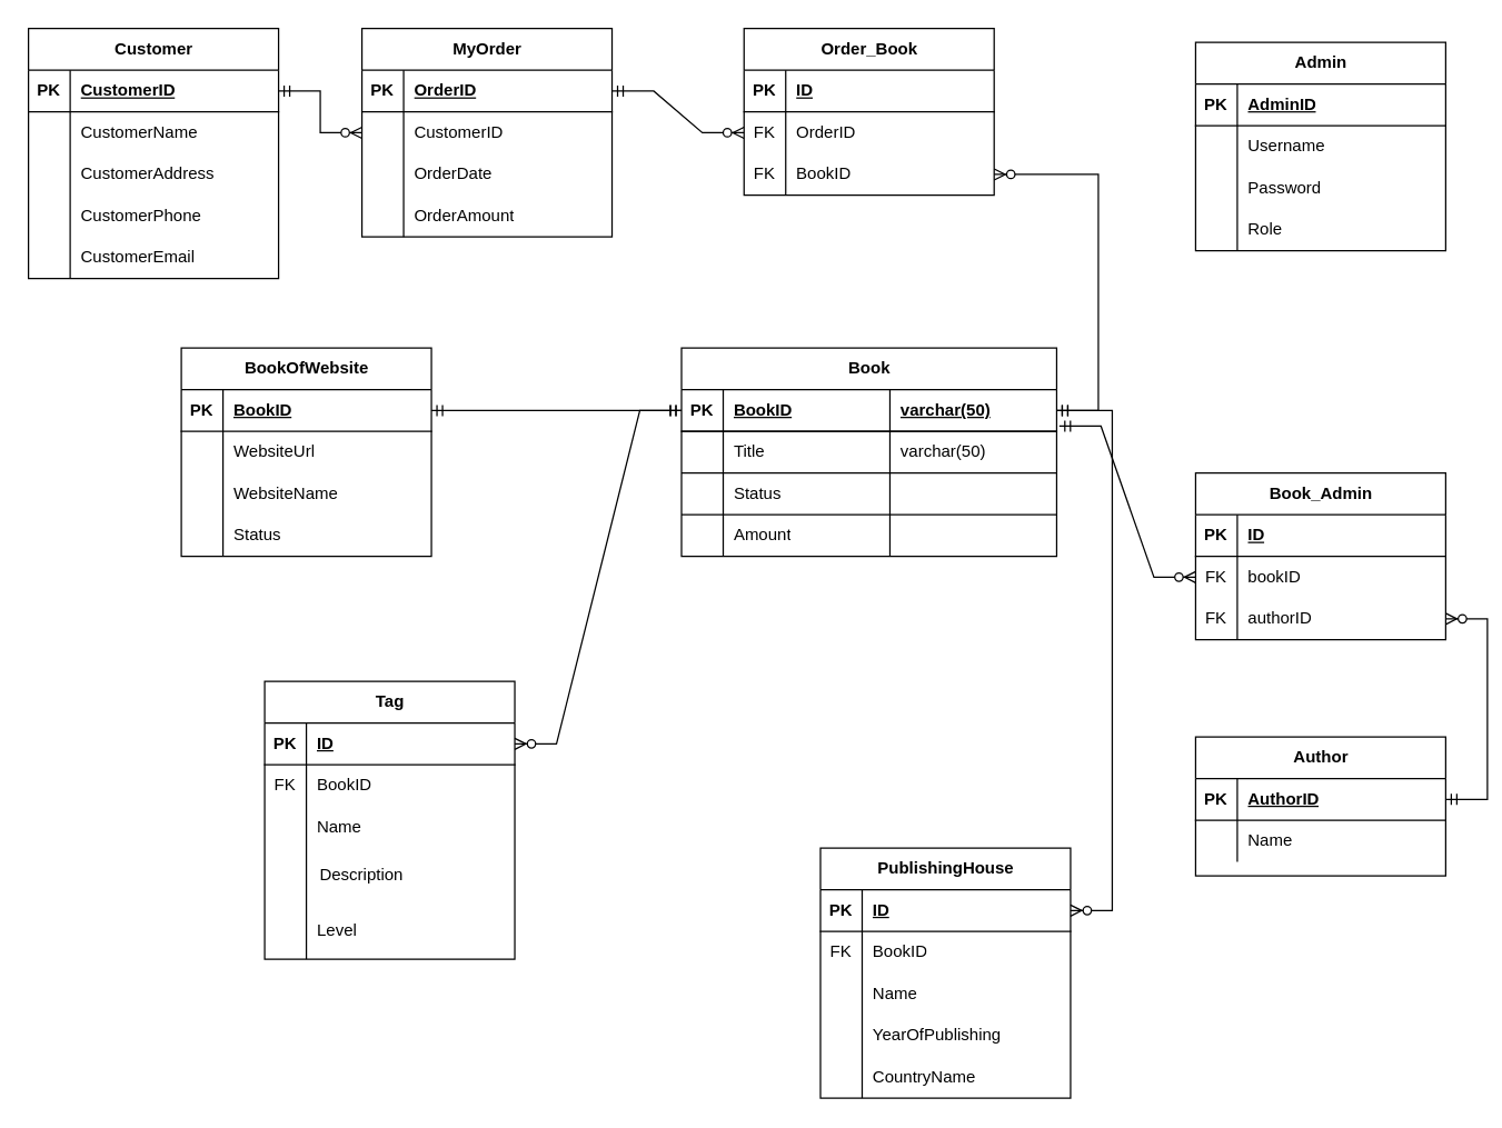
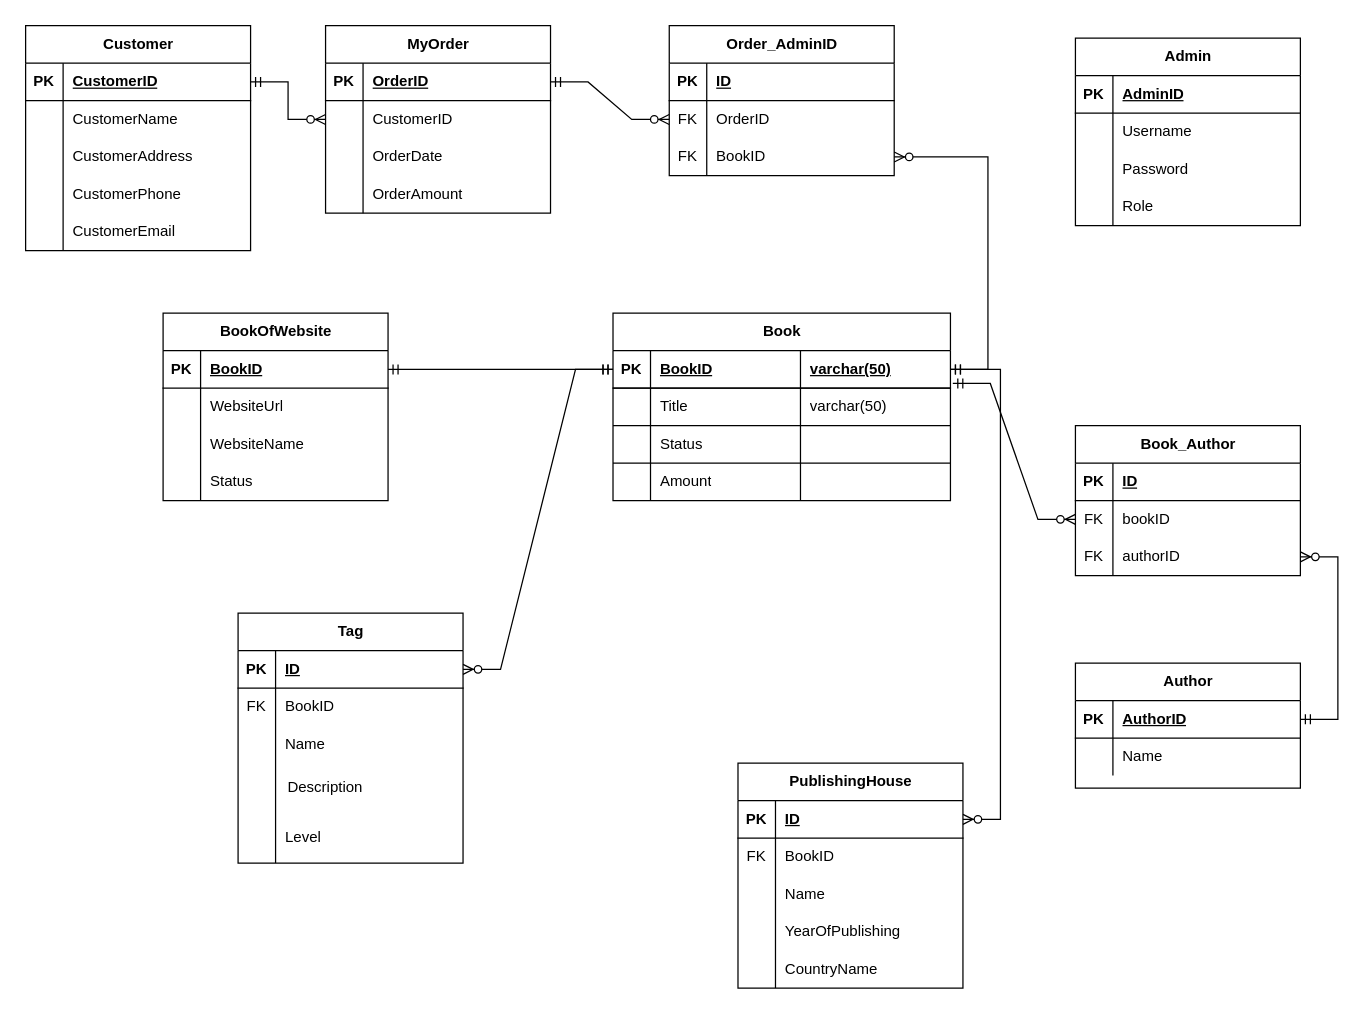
- <mxCell id="124" value="Order_Book" style="shape=table;startSize=30;container=1;collapsible=1;childLayout=tableLayout;fixedRows=1;rowLines=0;fontStyle=1;align=center;resizeLast=1;html=1;" parent="1" vertex="1"><mxGeometry x="535" y="20" width="180" height="120" as="geometry" /></mxCell>
+ <mxCell id="124" value="Order_AdminID" style="shape=table;startSize=30;container=1;collapsible=1;childLayout=tableLayout;fixedRows=1;rowLines=0;fontStyle=1;align=center;resizeLast=1;html=1;" parent="1" vertex="1"><mxGeometry x="535" y="20" width="180" height="120" as="geometry" /></mxCell>
- <mxCell id="85" value="Book_Admin" style="shape=table;startSize=30;container=1;collapsible=1;childLayout=tableLayout;fixedRows=1;rowLines=0;fontStyle=1;align=center;resizeLast=1;html=1;" parent="1" vertex="1"><mxGeometry x="860" y="340" width="180" height="120" as="geometry" /></mxCell>
+ <mxCell id="85" value="Book_Author" style="shape=table;startSize=30;container=1;collapsible=1;childLayout=tableLayout;fixedRows=1;rowLines=0;fontStyle=1;align=center;resizeLast=1;html=1;" parent="1" vertex="1"><mxGeometry x="860" y="340" width="180" height="120" as="geometry" /></mxCell>
